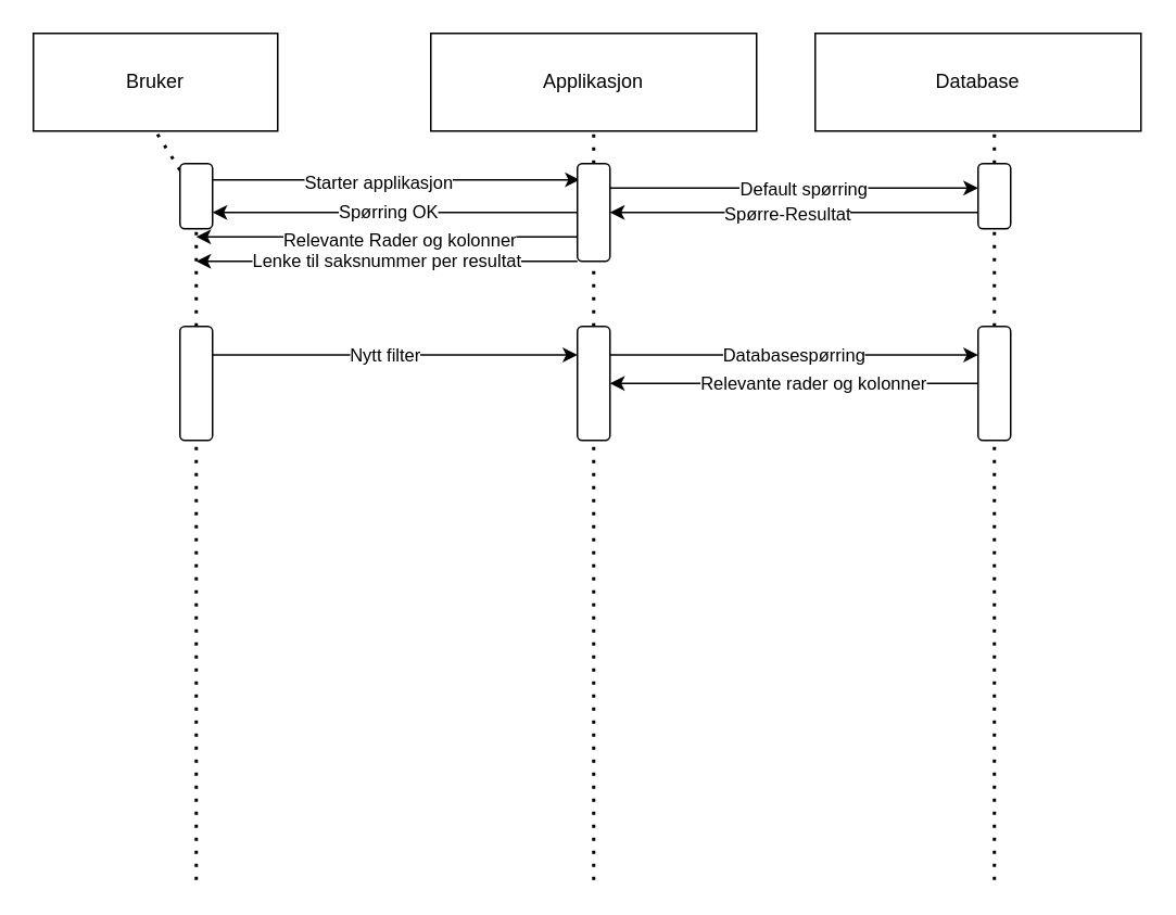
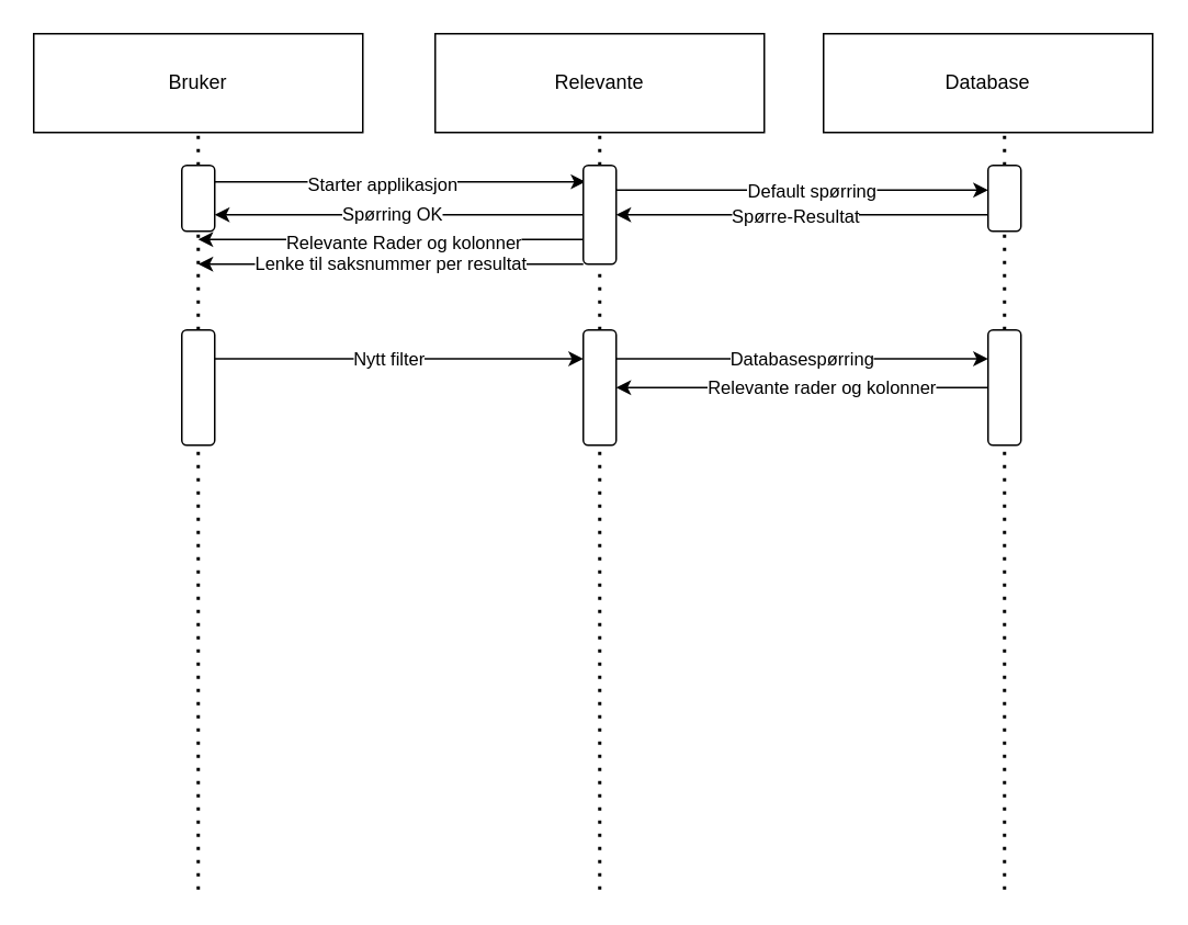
- <mxCell id="2" value="Bruker" style="rounded=0;whiteSpace=wrap;html=1;" vertex="1" parent="1"><mxGeometry x="20" y="20" width="150" height="60" as="geometry" /></mxCell>
+ <mxCell id="2" value="Bruker" style="rounded=0;whiteSpace=wrap;html=1;" vertex="1" parent="1"><mxGeometry x="20" y="20" width="200" height="60" as="geometry" /></mxCell>
- <mxCell id="3" value="Applikasjon" style="rounded=0;whiteSpace=wrap;html=1;" vertex="1" parent="1"><mxGeometry x="264" y="20" width="200" height="60" as="geometry" /></mxCell>
+ <mxCell id="3" value="Relevante" style="rounded=0;whiteSpace=wrap;html=1;" vertex="1" parent="1"><mxGeometry x="264" y="20" width="200" height="60" as="geometry" /></mxCell>
